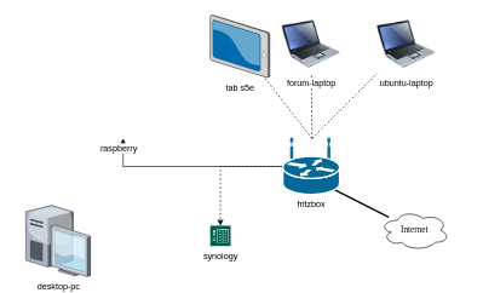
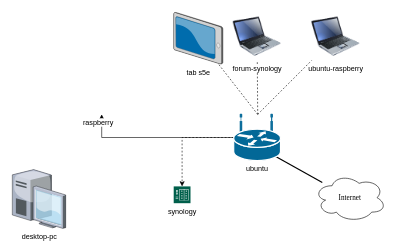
- <mxCell id="11" value="forum-laptop" style="image;html=1;image=img/lib/clip_art/computers/Laptop_128x128.png" vertex="1" parent="1"><mxGeometry x="388" y="20" width="80" height="80" as="geometry" /></mxCell>
+ <mxCell id="11" value="forum-synology" style="image;html=1;image=img/lib/clip_art/computers/Laptop_128x128.png" vertex="1" parent="1"><mxGeometry x="388" y="20" width="80" height="80" as="geometry" /></mxCell>
- <mxCell id="9" value="&lt;div&gt;ubuntu-laptop&lt;/div&gt;" style="image;html=1;image=img/lib/clip_art/computers/Laptop_128x128.png" vertex="1" parent="1"><mxGeometry x="519" y="20" width="80" height="80" as="geometry" /></mxCell>
+ <mxCell id="9" value="&lt;div&gt;ubuntu-raspberry&lt;/div&gt;" style="image;html=1;image=img/lib/clip_art/computers/Laptop_128x128.png" vertex="1" parent="1"><mxGeometry x="519" y="20" width="80" height="80" as="geometry" /></mxCell>
- <mxCell id="6" value="fritzbox" style="shape=mxgraph.cisco.routers.wireless_router;sketch=0;html=1;pointerEvents=1;dashed=0;fillColor=#036897;strokeColor=#ffffff;strokeWidth=2;verticalLabelPosition=bottom;verticalAlign=top;align=center;outlineConnect=0;" vertex="1" parent="1"><mxGeometry x="389" y="190" width="78" height="77" as="geometry" /></mxCell>
+ <mxCell id="6" value="ubuntu" style="shape=mxgraph.cisco.routers.wireless_router;sketch=0;html=1;pointerEvents=1;dashed=0;fillColor=#036897;strokeColor=#ffffff;strokeWidth=2;verticalLabelPosition=bottom;verticalAlign=top;align=center;outlineConnect=0;" vertex="1" parent="1"><mxGeometry x="389" y="190" width="78" height="77" as="geometry" /></mxCell>
- <mxCell id="2" value="Internet" style="ellipse;shape=cloud;whiteSpace=wrap;html=1;rounded=0;shadow=0;comic=0;strokeWidth=1;fontFamily=Verdana;fontSize=12;" parent="1" vertex="1"><mxGeometry x="523" y="288.87" width="95" height="55" as="geometry" /></mxCell>
+ <mxCell id="2" value="Internet" style="ellipse;shape=cloud;whiteSpace=wrap;html=1;rounded=0;shadow=0;comic=0;strokeWidth=1;fontFamily=Verdana;fontSize=12;" parent="1" vertex="1"><mxGeometry x="523" y="288.87" width="120" height="80" as="geometry" /></mxCell>
- <mxCell id="12" value="&lt;div&gt;desktop-pc&lt;/div&gt;" style="verticalLabelPosition=bottom;sketch=0;aspect=fixed;html=1;verticalAlign=top;strokeColor=none;align=center;outlineConnect=0;shape=mxgraph.citrix.desktop;" vertex="1" parent="1"><mxGeometry x="35" y="282" width="89" height="98" as="geometry" /></mxCell>
+ <mxCell id="12" value="&lt;div&gt;desktop-pc&lt;/div&gt;" style="verticalLabelPosition=bottom;sketch=0;aspect=fixed;html=1;verticalAlign=top;strokeColor=none;align=center;outlineConnect=0;shape=mxgraph.citrix.desktop;" vertex="1" parent="1"><mxGeometry x="20" y="282" width="89" height="98" as="geometry" /></mxCell>
